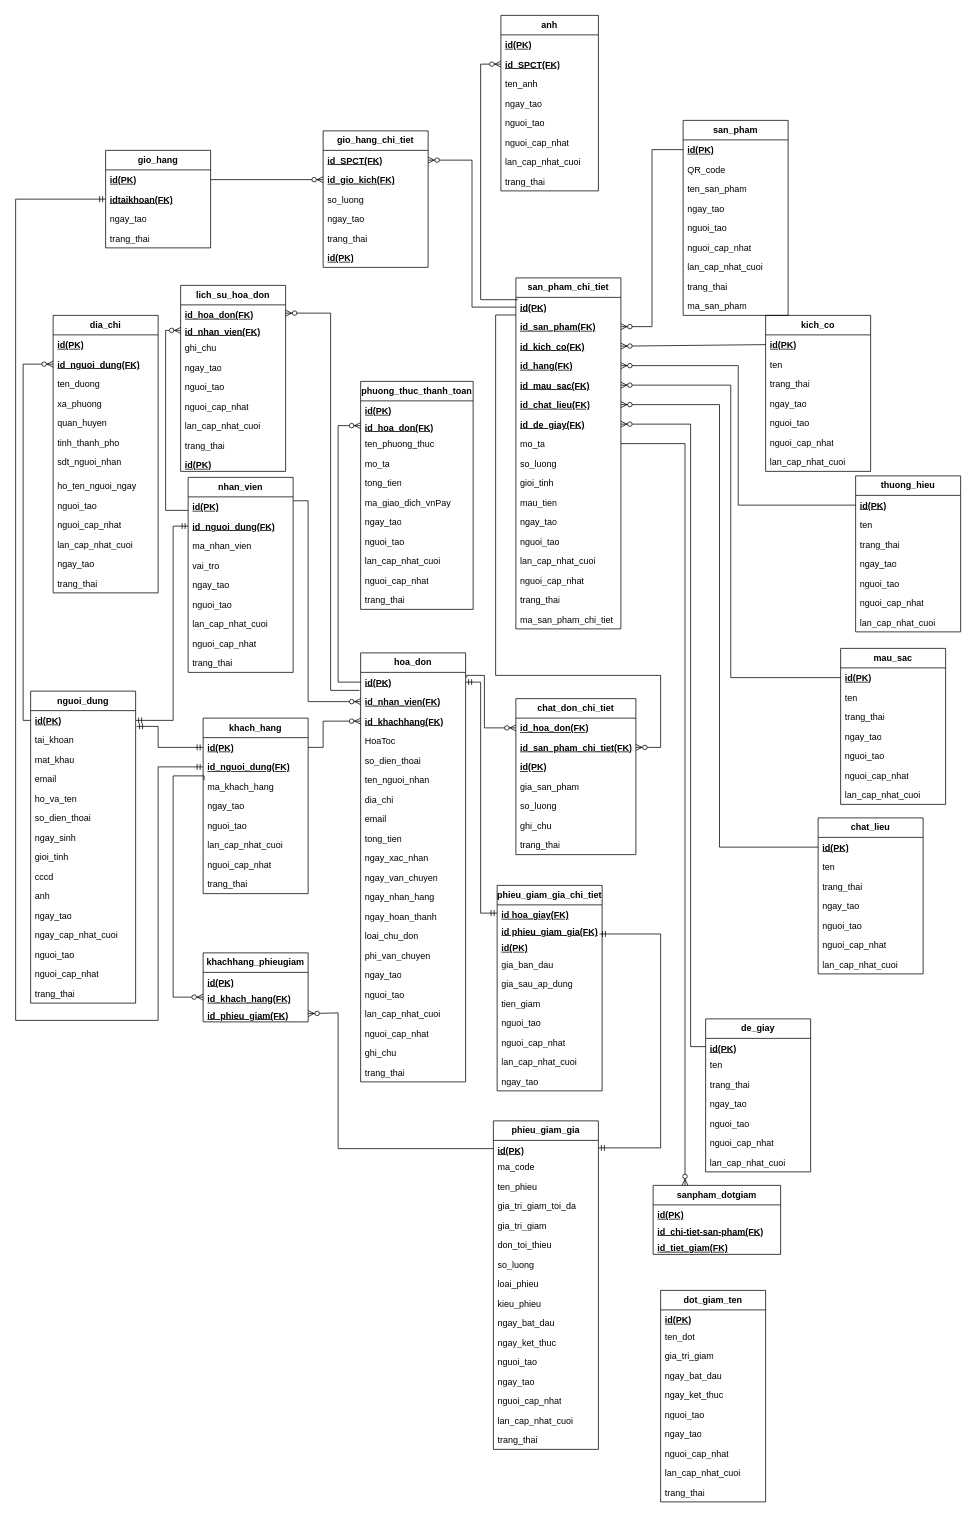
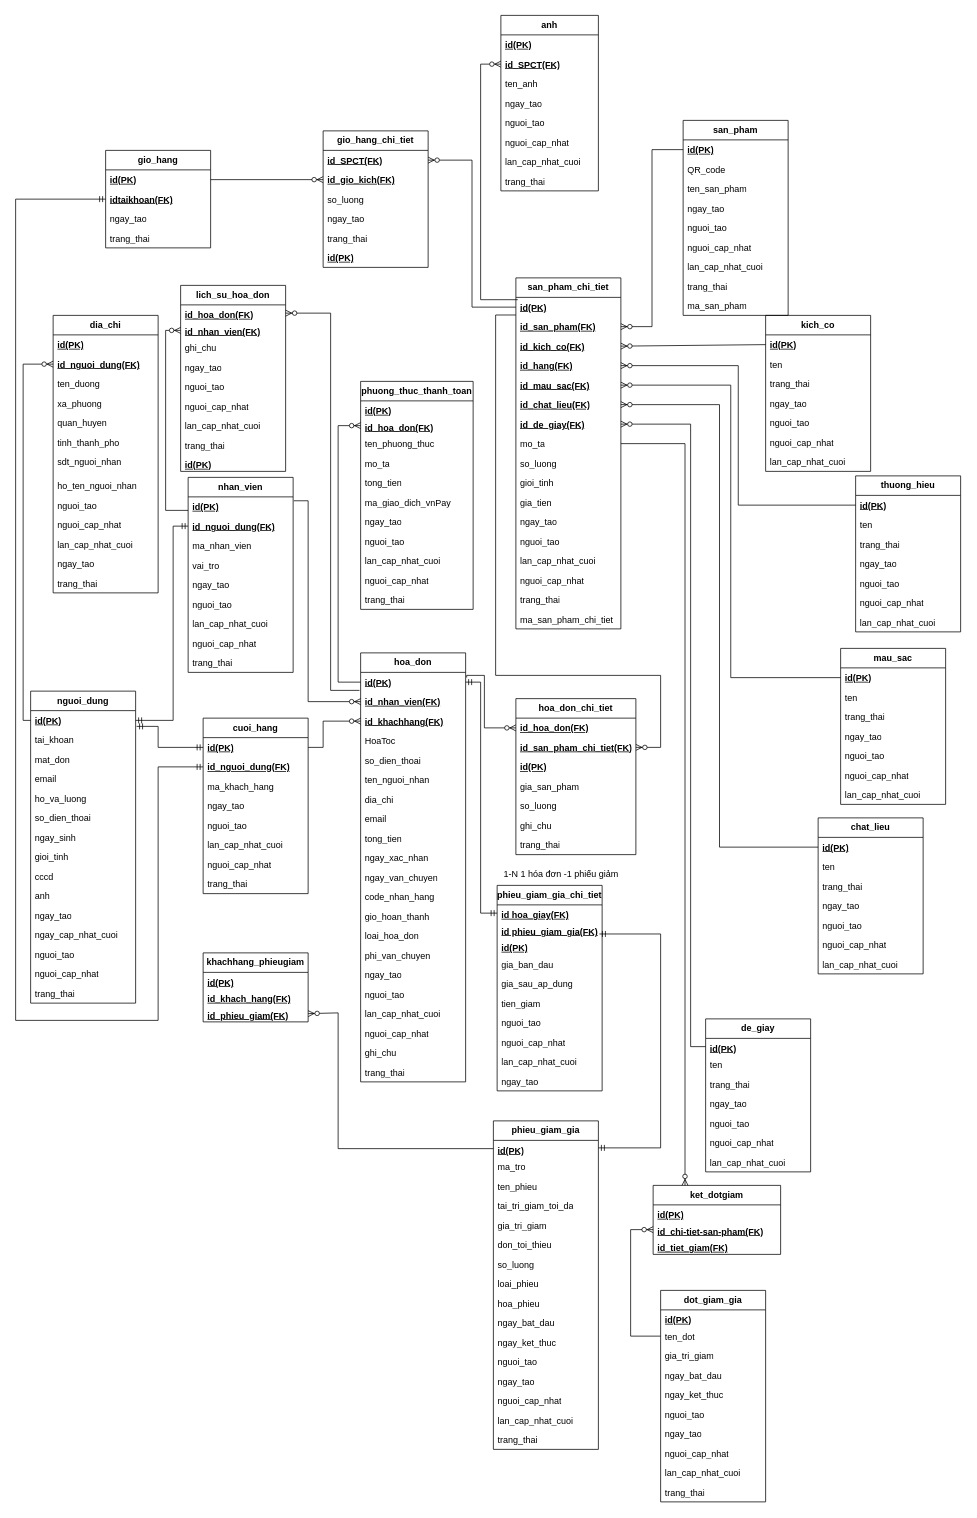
- <mxCell id="11" value="ho_ten_nguoi_ngay" style="text;strokeColor=none;fillColor=none;align=left;verticalAlign=top;spacingLeft=4;spacingRight=4;overflow=hidden;rotatable=0;points=[[0,0.5],[1,0.5]];portConstraint=eastwest;whiteSpace=wrap;html=1;" parent="3" vertex="1"><mxGeometry y="214" width="140" height="26" as="geometry" /></mxCell>
+ <mxCell id="11" value="ho_ten_nguoi_nhan" style="text;strokeColor=none;fillColor=none;align=left;verticalAlign=top;spacingLeft=4;spacingRight=4;overflow=hidden;rotatable=0;points=[[0,0.5],[1,0.5]];portConstraint=eastwest;whiteSpace=wrap;html=1;" parent="3" vertex="1"><mxGeometry y="214" width="140" height="26" as="geometry" /></mxCell>
- <mxCell id="71" value="mau_tien" style="text;align=left;verticalAlign=top;spacingLeft=4;spacingRight=4;overflow=hidden;rotatable=0;points=[[0,0.5],[1,0.5]];portConstraint=eastwest;whiteSpace=wrap;html=1;" parent="60" vertex="1"><mxGeometry y="286" width="140" height="26" as="geometry" /></mxCell>
+ <mxCell id="71" value="gia_tien" style="text;align=left;verticalAlign=top;spacingLeft=4;spacingRight=4;overflow=hidden;rotatable=0;points=[[0,0.5],[1,0.5]];portConstraint=eastwest;whiteSpace=wrap;html=1;" parent="60" vertex="1"><mxGeometry y="286" width="140" height="26" as="geometry" /></mxCell>
- <mxCell id="187" value="&lt;b&gt;chat_don_chi_tiet&lt;/b&gt;" style="swimlane;fontStyle=0;childLayout=stackLayout;horizontal=1;startSize=26;horizontalStack=0;resizeParent=1;resizeParentMax=0;resizeLast=0;collapsible=1;marginBottom=0;whiteSpace=wrap;html=1;" parent="1" vertex="1"><mxGeometry x="687" y="931" width="160" height="208" as="geometry" /></mxCell>
+ <mxCell id="187" value="&lt;b&gt;hoa_don_chi_tiet&lt;/b&gt;" style="swimlane;fontStyle=0;childLayout=stackLayout;horizontal=1;startSize=26;horizontalStack=0;resizeParent=1;resizeParentMax=0;resizeLast=0;collapsible=1;marginBottom=0;whiteSpace=wrap;html=1;" parent="1" vertex="1"><mxGeometry x="687" y="931" width="160" height="208" as="geometry" /></mxCell>
- <mxCell id="224" value="&lt;b&gt;khach_hang&lt;/b&gt;" style="swimlane;fontStyle=0;childLayout=stackLayout;horizontal=1;startSize=26;horizontalStack=0;resizeParent=1;resizeParentMax=0;resizeLast=0;collapsible=1;marginBottom=0;whiteSpace=wrap;html=1;" parent="1" vertex="1"><mxGeometry x="270" y="957" width="140" height="234" as="geometry" /></mxCell>
+ <mxCell id="224" value="&lt;b&gt;cuoi_hang&lt;/b&gt;" style="swimlane;fontStyle=0;childLayout=stackLayout;horizontal=1;startSize=26;horizontalStack=0;resizeParent=1;resizeParentMax=0;resizeLast=0;collapsible=1;marginBottom=0;whiteSpace=wrap;html=1;" parent="1" vertex="1"><mxGeometry x="270" y="957" width="140" height="234" as="geometry" /></mxCell>
- <mxCell id="42" value="mat_khau" style="text;strokeColor=none;fillColor=none;align=left;verticalAlign=top;spacingLeft=4;spacingRight=4;overflow=hidden;rotatable=0;points=[[0,0.5],[1,0.5]];portConstraint=eastwest;whiteSpace=wrap;html=1;" parent="39" vertex="1"><mxGeometry y="78" width="140" height="26" as="geometry" /></mxCell>
+ <mxCell id="42" value="mat_don" style="text;strokeColor=none;fillColor=none;align=left;verticalAlign=top;spacingLeft=4;spacingRight=4;overflow=hidden;rotatable=0;points=[[0,0.5],[1,0.5]];portConstraint=eastwest;whiteSpace=wrap;html=1;" parent="39" vertex="1"><mxGeometry y="78" width="140" height="26" as="geometry" /></mxCell>
- <mxCell id="44" value="ho_va_ten" style="text;strokeColor=none;fillColor=none;align=left;verticalAlign=top;spacingLeft=4;spacingRight=4;overflow=hidden;rotatable=0;points=[[0,0.5],[1,0.5]];portConstraint=eastwest;whiteSpace=wrap;html=1;" parent="39" vertex="1"><mxGeometry y="130" width="140" height="26" as="geometry" /></mxCell>
+ <mxCell id="44" value="ho_va_luong" style="text;strokeColor=none;fillColor=none;align=left;verticalAlign=top;spacingLeft=4;spacingRight=4;overflow=hidden;rotatable=0;points=[[0,0.5],[1,0.5]];portConstraint=eastwest;whiteSpace=wrap;html=1;" parent="39" vertex="1"><mxGeometry y="130" width="140" height="26" as="geometry" /></mxCell>
+ <mxCell id="261" value="1-N 1 hóa đơn -1 phiếu giảm" style="text;html=1;align=center;verticalAlign=middle;resizable=0;points=[];autosize=1;strokeColor=none;fillColor=none;" parent="1" vertex="1"><mxGeometry x="657" y="1150" width="180" height="30" as="geometry" /></mxCell>
- <mxCell id="243" value="" style="fontSize=12;html=1;endArrow=ERzeroToMany;endFill=1;rounded=0;entryX=0;entryY=0.5;entryDx=0;entryDy=0;exitX=0.009;exitY=0.192;exitDx=0;exitDy=0;exitPerimeter=0;edgeStyle=orthogonalEdgeStyle;" parent="1" source="227" target="156" edge="1"><mxGeometry width="100" height="100" relative="1" as="geometry"><mxPoint x="235" y="1100" as="sourcePoint" /><mxPoint x="190" y="1757" as="targetPoint" /><Array as="points"><mxPoint x="271" y="1034" /><mxPoint x="230" y="1034" /><mxPoint x="230" y="1329" /></Array></mxGeometry></mxCell>
- <mxCell id="29" value="ngay_nhan_hang" style="text;strokeColor=none;fillColor=none;align=left;verticalAlign=top;spacingLeft=4;spacingRight=4;overflow=hidden;rotatable=0;points=[[0,0.5],[1,0.5]];portConstraint=eastwest;whiteSpace=wrap;html=1;" parent="17" vertex="1"><mxGeometry y="312" width="140" height="26" as="geometry" /></mxCell>
+ <mxCell id="29" value="code_nhan_hang" style="text;strokeColor=none;fillColor=none;align=left;verticalAlign=top;spacingLeft=4;spacingRight=4;overflow=hidden;rotatable=0;points=[[0,0.5],[1,0.5]];portConstraint=eastwest;whiteSpace=wrap;html=1;" parent="17" vertex="1"><mxGeometry y="312" width="140" height="26" as="geometry" /></mxCell>
- <mxCell id="30" value="ngay_hoan_thanh" style="text;strokeColor=none;fillColor=none;align=left;verticalAlign=top;spacingLeft=4;spacingRight=4;overflow=hidden;rotatable=0;points=[[0,0.5],[1,0.5]];portConstraint=eastwest;whiteSpace=wrap;html=1;" parent="17" vertex="1"><mxGeometry y="338" width="140" height="26" as="geometry" /></mxCell>
+ <mxCell id="30" value="gio_hoan_thanh" style="text;strokeColor=none;fillColor=none;align=left;verticalAlign=top;spacingLeft=4;spacingRight=4;overflow=hidden;rotatable=0;points=[[0,0.5],[1,0.5]];portConstraint=eastwest;whiteSpace=wrap;html=1;" parent="17" vertex="1"><mxGeometry y="338" width="140" height="26" as="geometry" /></mxCell>
- <mxCell id="31" value="loai_chu_don" style="text;strokeColor=none;fillColor=none;align=left;verticalAlign=top;spacingLeft=4;spacingRight=4;overflow=hidden;rotatable=0;points=[[0,0.5],[1,0.5]];portConstraint=eastwest;whiteSpace=wrap;html=1;" parent="17" vertex="1"><mxGeometry y="364" width="140" height="26" as="geometry" /></mxCell>
+ <mxCell id="31" value="loai_hoa_don" style="text;strokeColor=none;fillColor=none;align=left;verticalAlign=top;spacingLeft=4;spacingRight=4;overflow=hidden;rotatable=0;points=[[0,0.5],[1,0.5]];portConstraint=eastwest;whiteSpace=wrap;html=1;" parent="17" vertex="1"><mxGeometry y="364" width="140" height="26" as="geometry" /></mxCell>
- <mxCell id="116" value="ma_code" style="text;strokeColor=none;fillColor=none;align=left;verticalAlign=top;spacingLeft=4;spacingRight=4;overflow=hidden;rotatable=0;points=[[0,0.5],[1,0.5]];portConstraint=eastwest;whiteSpace=wrap;html=1;" parent="114" vertex="1"><mxGeometry y="48" width="140" height="26" as="geometry" /></mxCell>
+ <mxCell id="116" value="ma_tro" style="text;strokeColor=none;fillColor=none;align=left;verticalAlign=top;spacingLeft=4;spacingRight=4;overflow=hidden;rotatable=0;points=[[0,0.5],[1,0.5]];portConstraint=eastwest;whiteSpace=wrap;html=1;" parent="114" vertex="1"><mxGeometry y="48" width="140" height="26" as="geometry" /></mxCell>
- <mxCell id="255" value="&lt;b&gt;sanpham_dotgiam&lt;/b&gt;" style="swimlane;fontStyle=0;childLayout=stackLayout;horizontal=1;startSize=26;horizontalStack=0;resizeParent=1;resizeParentMax=0;resizeLast=0;collapsible=1;marginBottom=0;whiteSpace=wrap;html=1;" parent="1" vertex="1"><mxGeometry x="870" y="1580" width="170" height="92" as="geometry" /></mxCell>
+ <mxCell id="255" value="&lt;b&gt;ket_dotgiam&lt;/b&gt;" style="swimlane;fontStyle=0;childLayout=stackLayout;horizontal=1;startSize=26;horizontalStack=0;resizeParent=1;resizeParentMax=0;resizeLast=0;collapsible=1;marginBottom=0;whiteSpace=wrap;html=1;" parent="1" vertex="1"><mxGeometry x="870" y="1580" width="170" height="92" as="geometry" /></mxCell>
- <mxCell id="118" value="gia_tri_giam_toi_da" style="text;align=left;verticalAlign=top;spacingLeft=4;spacingRight=4;overflow=hidden;rotatable=0;points=[[0,0.5],[1,0.5]];portConstraint=eastwest;whiteSpace=wrap;html=1;" parent="114" vertex="1"><mxGeometry y="100" width="140" height="26" as="geometry" /></mxCell>
+ <mxCell id="118" value="tai_tri_giam_toi_da" style="text;align=left;verticalAlign=top;spacingLeft=4;spacingRight=4;overflow=hidden;rotatable=0;points=[[0,0.5],[1,0.5]];portConstraint=eastwest;whiteSpace=wrap;html=1;" parent="114" vertex="1"><mxGeometry y="100" width="140" height="26" as="geometry" /></mxCell>
+ <mxCell id="259" value="" style="fontSize=12;html=1;endArrow=ERzeroToMany;endFill=1;rounded=0;exitX=0;exitY=0.5;exitDx=0;exitDy=0;edgeStyle=orthogonalEdgeStyle;entryX=0;entryY=0.5;entryDx=0;entryDy=0;elbow=vertical;" parent="1" source="246" target="257" edge="1"><mxGeometry width="100" height="100" relative="1" as="geometry"><mxPoint x="667" y="1541" as="sourcePoint" /><mxPoint x="420" y="1360" as="targetPoint" /><Array as="points"><mxPoint x="840" y="1781" /><mxPoint x="840" y="1639" /></Array></mxGeometry></mxCell>
- <mxCell id="244" value="&lt;b&gt;dot_giam_ten&lt;/b&gt;" style="swimlane;fontStyle=0;childLayout=stackLayout;horizontal=1;startSize=26;horizontalStack=0;resizeParent=1;resizeParentMax=0;resizeLast=0;collapsible=1;marginBottom=0;whiteSpace=wrap;html=1;" parent="1" vertex="1"><mxGeometry x="880" y="1720" width="140" height="282" as="geometry" /></mxCell>
+ <mxCell id="244" value="&lt;b&gt;dot_giam_gia&lt;/b&gt;" style="swimlane;fontStyle=0;childLayout=stackLayout;horizontal=1;startSize=26;horizontalStack=0;resizeParent=1;resizeParentMax=0;resizeLast=0;collapsible=1;marginBottom=0;whiteSpace=wrap;html=1;" parent="1" vertex="1"><mxGeometry x="880" y="1720" width="140" height="282" as="geometry" /></mxCell>
- <mxCell id="123" value="kieu_phieu" style="text;strokeColor=none;fillColor=none;align=left;verticalAlign=top;spacingLeft=4;spacingRight=4;overflow=hidden;rotatable=0;points=[[0,0.5],[1,0.5]];portConstraint=eastwest;whiteSpace=wrap;html=1;" parent="114" vertex="1"><mxGeometry y="230" width="140" height="26" as="geometry" /></mxCell>
+ <mxCell id="123" value="hoa_phieu" style="text;strokeColor=none;fillColor=none;align=left;verticalAlign=top;spacingLeft=4;spacingRight=4;overflow=hidden;rotatable=0;points=[[0,0.5],[1,0.5]];portConstraint=eastwest;whiteSpace=wrap;html=1;" parent="114" vertex="1"><mxGeometry y="230" width="140" height="26" as="geometry" /></mxCell>
